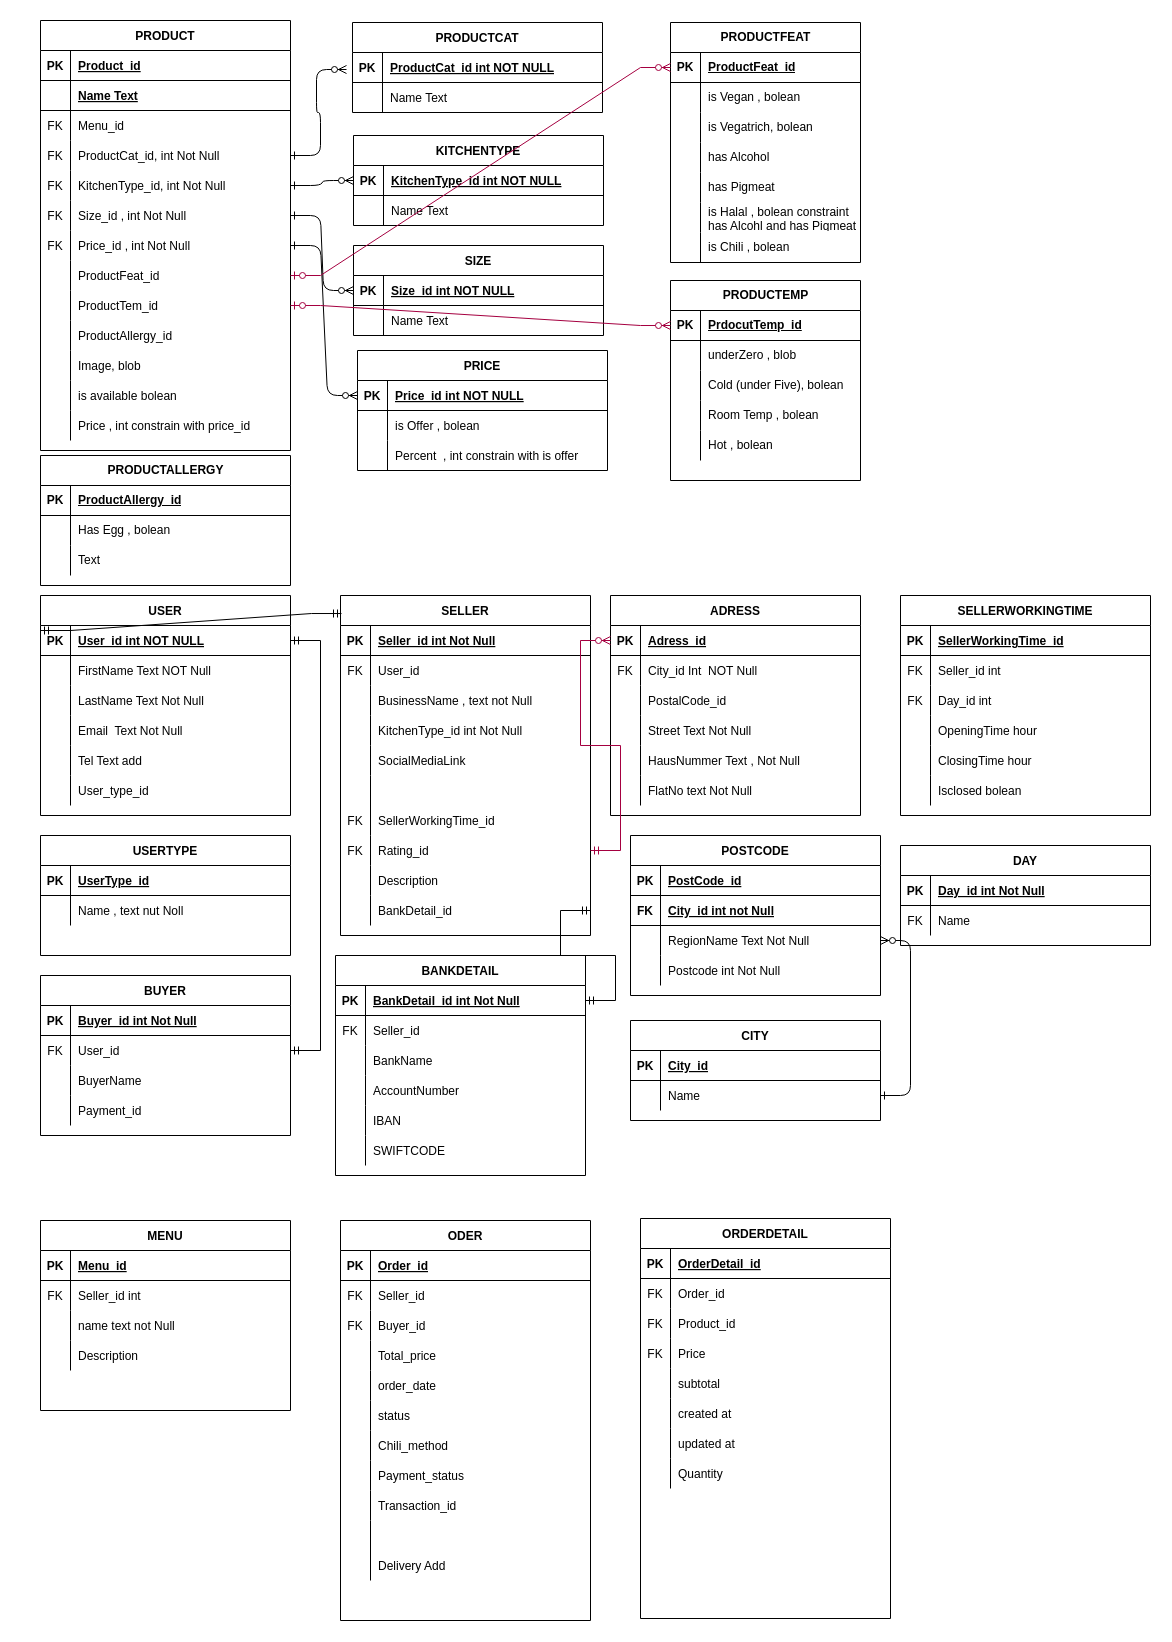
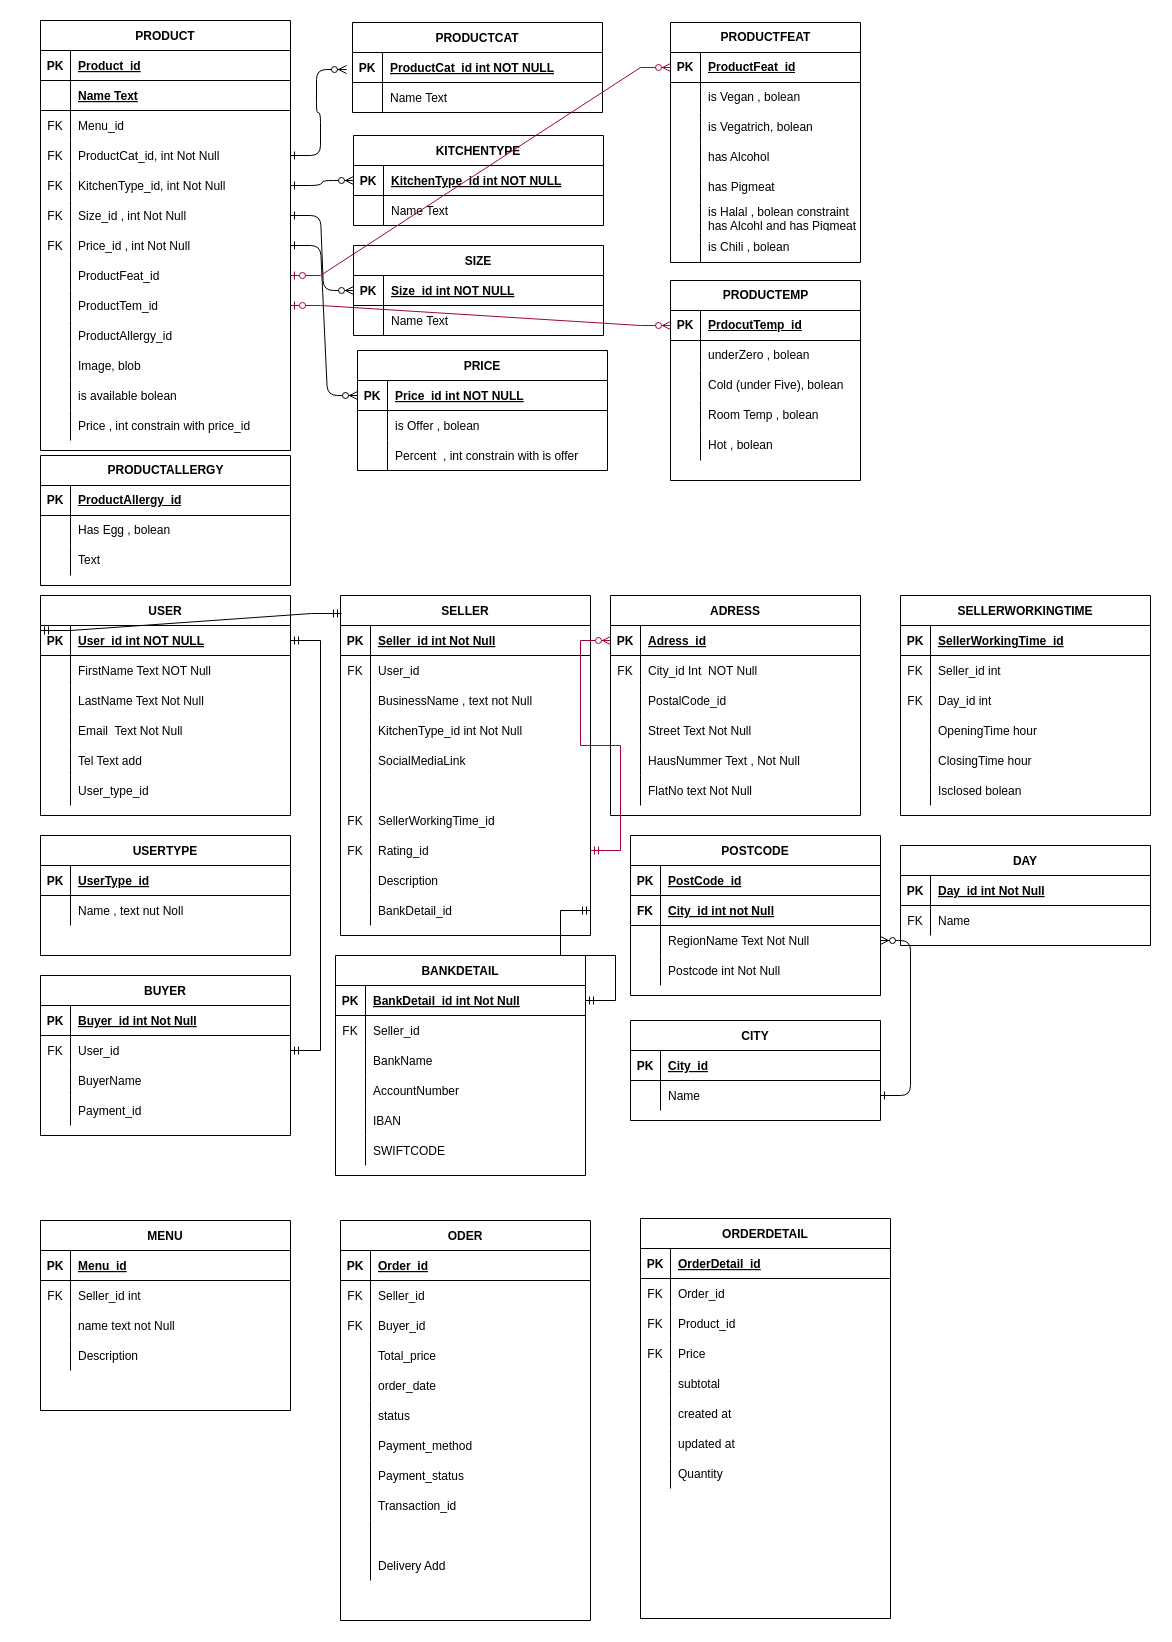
- <mxCell id="255" value="underZero , blob" style="shape=partialRectangle;connectable=0;fillColor=none;top=0;left=0;bottom=0;right=0;align=left;spacingLeft=6;overflow=hidden;whiteSpace=wrap;html=1;" parent="253" vertex="1"><mxGeometry x="30" width="160" height="30" as="geometry"><mxRectangle width="160" height="30" as="alternateBounds" /></mxGeometry></mxCell>
+ <mxCell id="255" value="underZero , bolean" style="shape=partialRectangle;connectable=0;fillColor=none;top=0;left=0;bottom=0;right=0;align=left;spacingLeft=6;overflow=hidden;whiteSpace=wrap;html=1;" parent="253" vertex="1"><mxGeometry x="30" width="160" height="30" as="geometry"><mxRectangle width="160" height="30" as="alternateBounds" /></mxGeometry></mxCell>
- <mxCell id="319" value="Chili_method" style="shape=partialRectangle;overflow=hidden;connectable=0;fillColor=none;top=0;left=0;bottom=0;right=0;align=left;spacingLeft=6;" vertex="1" parent="317"><mxGeometry x="30" width="220" height="30" as="geometry"><mxRectangle width="220" height="30" as="alternateBounds" /></mxGeometry></mxCell>
+ <mxCell id="319" value="Payment_method" style="shape=partialRectangle;overflow=hidden;connectable=0;fillColor=none;top=0;left=0;bottom=0;right=0;align=left;spacingLeft=6;" vertex="1" parent="317"><mxGeometry x="30" width="220" height="30" as="geometry"><mxRectangle width="220" height="30" as="alternateBounds" /></mxGeometry></mxCell>
